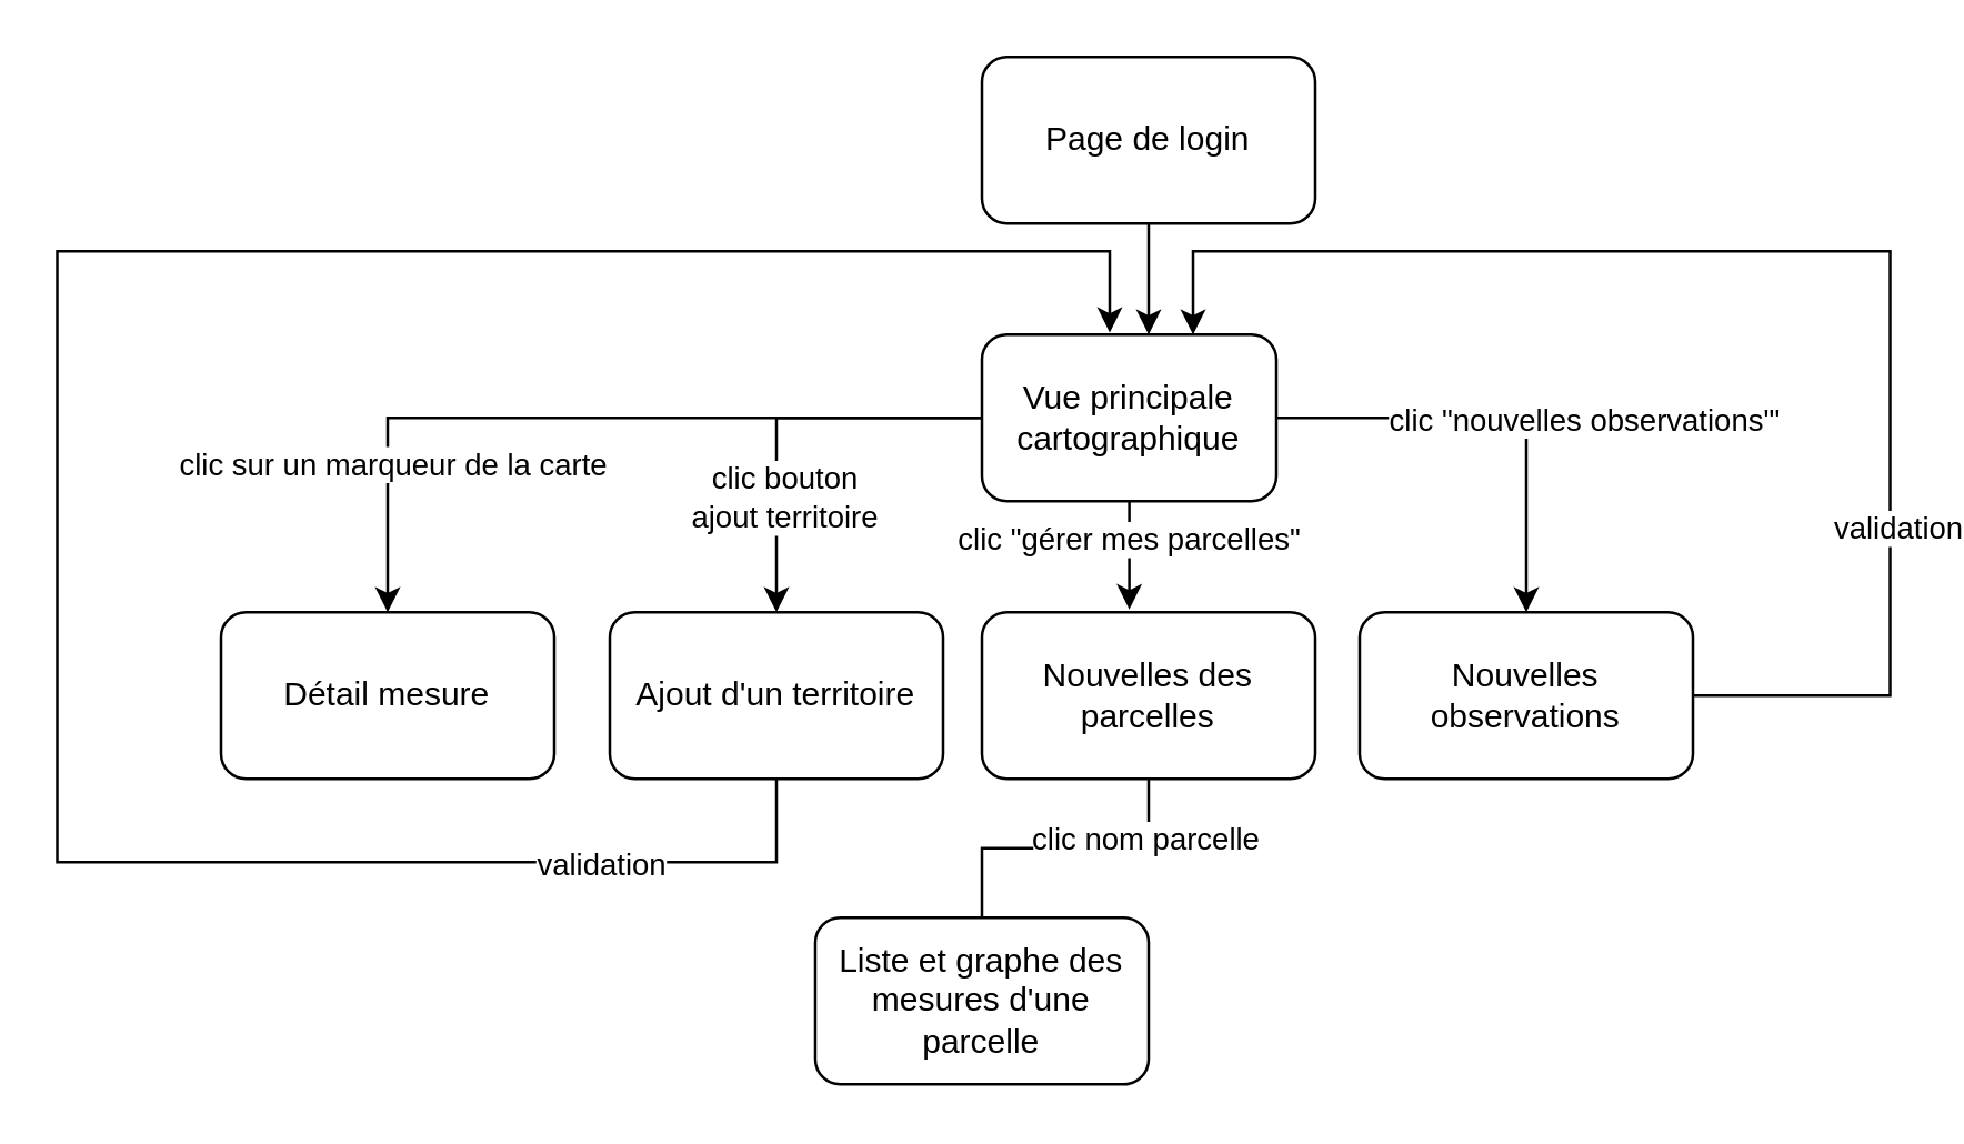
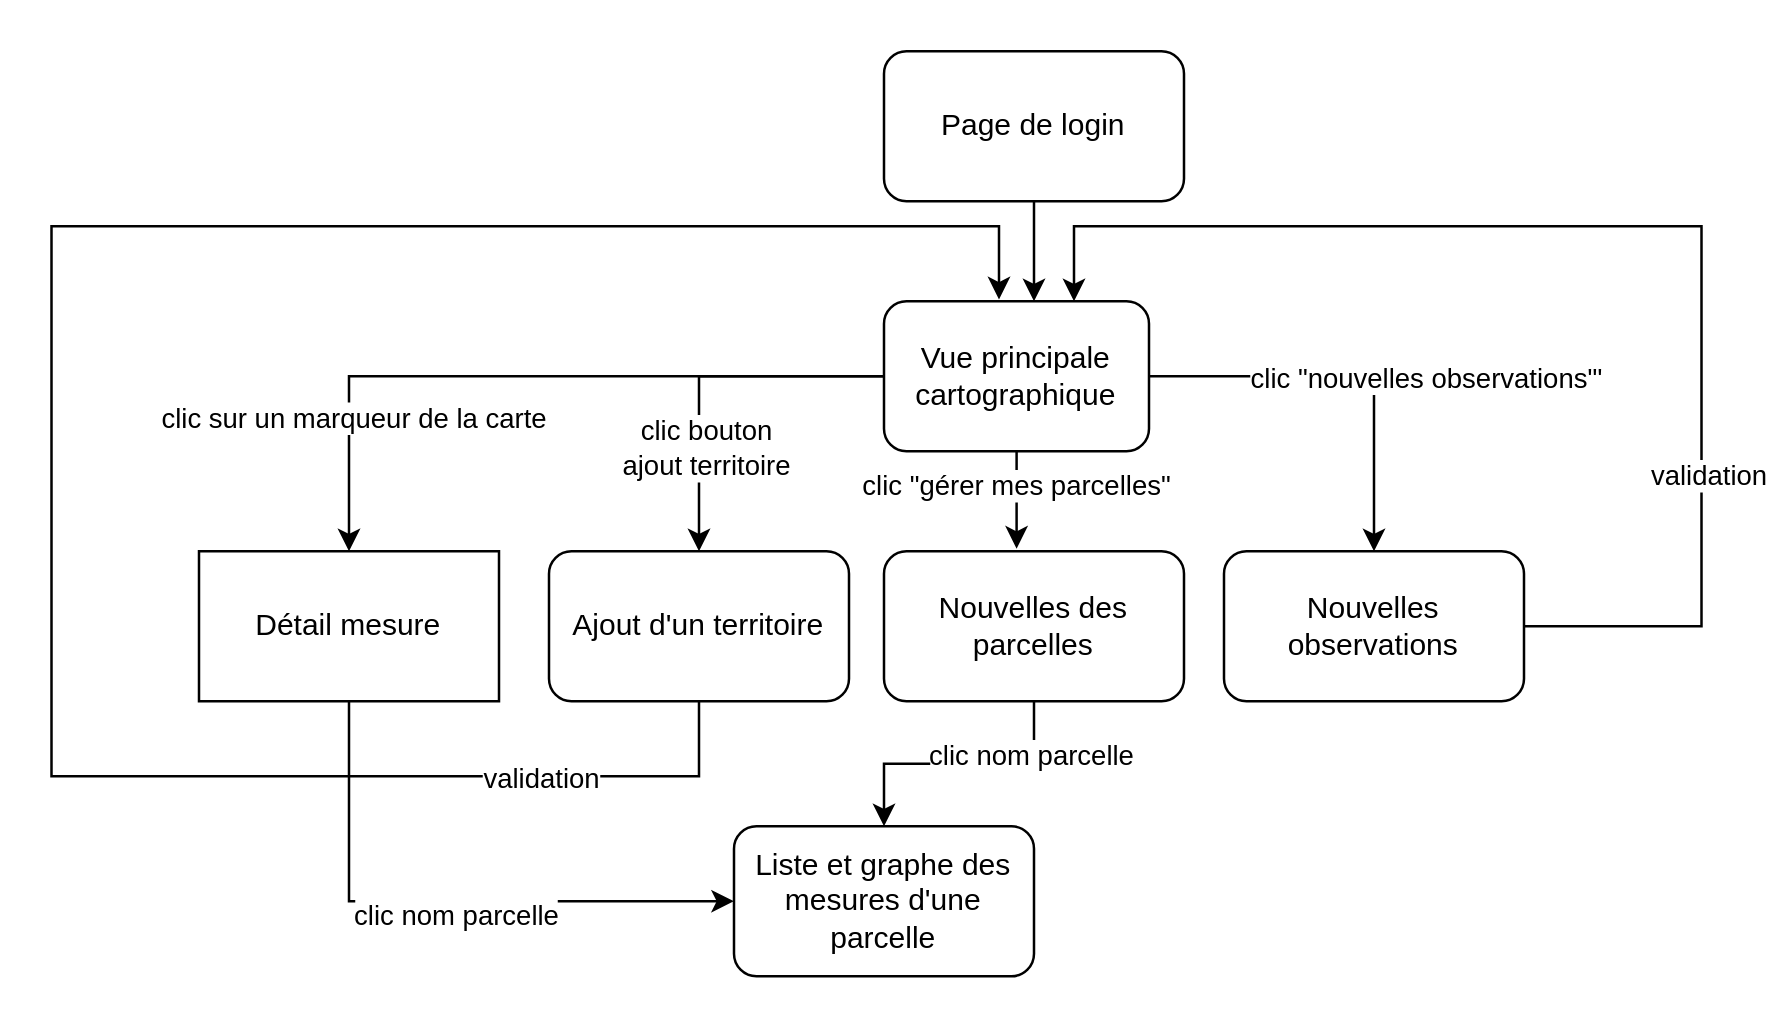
- <mxCell id="22" value="Détail mesure" style="rounded=1;whiteSpace=wrap;html=1;" parent="1" vertex="1"><mxGeometry x="79" y="220" width="120" height="60" as="geometry" /></mxCell>
+ <mxCell id="22" value="Détail mesure" style="whiteSpace=wrap;html=1;rounded=0;" parent="1" vertex="1"><mxGeometry x="79" y="220" width="120" height="60" as="geometry" /></mxCell>
- <mxCell id="17" value="" style="edgeStyle=orthogonalEdgeStyle;rounded=0;orthogonalLoop=1;jettySize=auto;html=1;endArrow=none;" parent="1" source="18" target="19" edge="1"><mxGeometry relative="1" as="geometry" /></mxCell>
+ <mxCell id="17" value="" style="edgeStyle=orthogonalEdgeStyle;rounded=0;orthogonalLoop=1;jettySize=auto;html=1;" parent="1" source="18" target="19" edge="1"><mxGeometry relative="1" as="geometry" /></mxCell>
+ <mxCell id="20" style="edgeStyle=orthogonalEdgeStyle;rounded=0;orthogonalLoop=1;jettySize=auto;html=1;entryX=0;entryY=0.5;entryDx=0;entryDy=0;" parent="1" source="22" target="19" edge="1"><mxGeometry relative="1" as="geometry"><Array as="points"><mxPoint x="139" y="360" /></Array></mxGeometry></mxCell>
+ <mxCell id="21" value="clic nom parcelle" style="edgeLabel;html=1;align=center;verticalAlign=middle;resizable=0;points=[];" parent="20" vertex="1" connectable="0"><mxGeometry x="0.041" y="-5" relative="1" as="geometry"><mxPoint as="offset" /></mxGeometry></mxCell>
